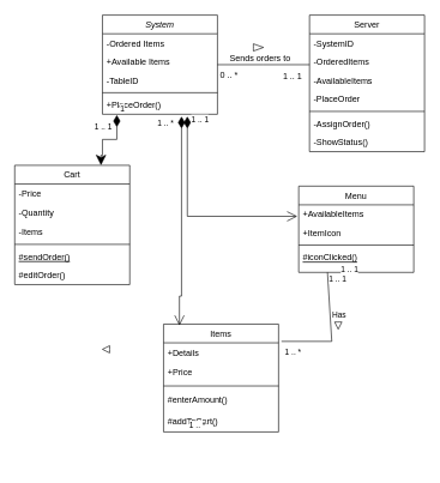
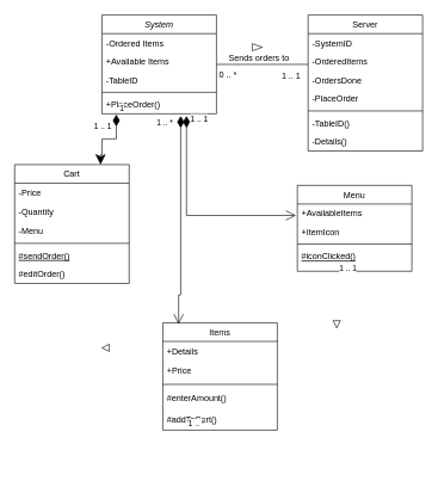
- <mxCell id="24" value="-AvailableItems" style="text;align=left;verticalAlign=top;spacingLeft=4;spacingRight=4;overflow=hidden;rotatable=0;points=[[0,0.5],[1,0.5]];portConstraint=eastwest;rounded=0;shadow=0;html=0;" parent="21" vertex="1"><mxGeometry y="78" width="160" height="26" as="geometry" /></mxCell>
+ <mxCell id="24" value="-OrdersDone" style="text;align=left;verticalAlign=top;spacingLeft=4;spacingRight=4;overflow=hidden;rotatable=0;points=[[0,0.5],[1,0.5]];portConstraint=eastwest;rounded=0;shadow=0;html=0;" parent="21" vertex="1"><mxGeometry y="78" width="160" height="26" as="geometry" /></mxCell>
- <mxCell id="27" value="-AssignOrder()" style="text;align=left;verticalAlign=top;spacingLeft=4;spacingRight=4;overflow=hidden;rotatable=0;points=[[0,0.5],[1,0.5]];portConstraint=eastwest;" parent="21" vertex="1"><mxGeometry y="138" width="160" height="26" as="geometry" /></mxCell>
+ <mxCell id="27" value="-TableID()" style="text;align=left;verticalAlign=top;spacingLeft=4;spacingRight=4;overflow=hidden;rotatable=0;points=[[0,0.5],[1,0.5]];portConstraint=eastwest;" parent="21" vertex="1"><mxGeometry y="138" width="160" height="26" as="geometry" /></mxCell>
- <mxCell id="28" value="-ShowStatus()" style="text;align=left;verticalAlign=top;spacingLeft=4;spacingRight=4;overflow=hidden;rotatable=0;points=[[0,0.5],[1,0.5]];portConstraint=eastwest;" parent="21" vertex="1"><mxGeometry y="164" width="160" height="26" as="geometry" /></mxCell>
+ <mxCell id="28" value="-Details()" style="text;align=left;verticalAlign=top;spacingLeft=4;spacingRight=4;overflow=hidden;rotatable=0;points=[[0,0.5],[1,0.5]];portConstraint=eastwest;" parent="21" vertex="1"><mxGeometry y="164" width="160" height="26" as="geometry" /></mxCell>
- <mxCell id="11" value="-Items" style="text;align=left;verticalAlign=top;spacingLeft=4;spacingRight=4;overflow=hidden;rotatable=0;points=[[0,0.5],[1,0.5]];portConstraint=eastwest;" parent="8" vertex="1"><mxGeometry y="80" width="160" height="26" as="geometry" /></mxCell>
+ <mxCell id="11" value="-Menu" style="text;align=left;verticalAlign=top;spacingLeft=4;spacingRight=4;overflow=hidden;rotatable=0;points=[[0,0.5],[1,0.5]];portConstraint=eastwest;" parent="8" vertex="1"><mxGeometry y="80" width="160" height="26" as="geometry" /></mxCell>
- <mxCell id="38" value="" style="endArrow=none;html=1;rounded=0;exitX=1.025;exitY=-0.077;exitDx=0;exitDy=0;exitPerimeter=0;entryX=0.25;entryY=1;entryDx=0;entryDy=0;" parent="1" source="16" target="33" edge="1"><mxGeometry width="50" height="50" relative="1" as="geometry"><mxPoint x="462" y="650" as="sourcePoint" /><mxPoint x="472.08" y="530.002" as="targetPoint" /><Array as="points"><mxPoint x="461" y="474" /></Array></mxGeometry></mxCell>
- <mxCell id="39" value="1 .. *" style="edgeLabel;html=1;align=center;verticalAlign=middle;resizable=0;points=[];" parent="38" vertex="1" connectable="0"><mxGeometry x="-0.812" y="-1" relative="1" as="geometry"><mxPoint y="14" as="offset" /></mxGeometry></mxCell>
- <mxCell id="40" value="1 .. 1" style="edgeLabel;html=1;align=center;verticalAlign=middle;resizable=0;points=[];" parent="38" vertex="1" connectable="0"><mxGeometry x="0.811" relative="1" as="geometry"><mxPoint x="12" y="-8" as="offset" /></mxGeometry></mxCell>
- <mxCell id="41" value="Has" style="edgeLabel;html=1;align=center;verticalAlign=middle;resizable=0;points=[];" parent="38" vertex="1" connectable="0"><mxGeometry x="0.105" y="-1" relative="1" as="geometry"><mxPoint x="10" y="-15" as="offset" /></mxGeometry></mxCell>
